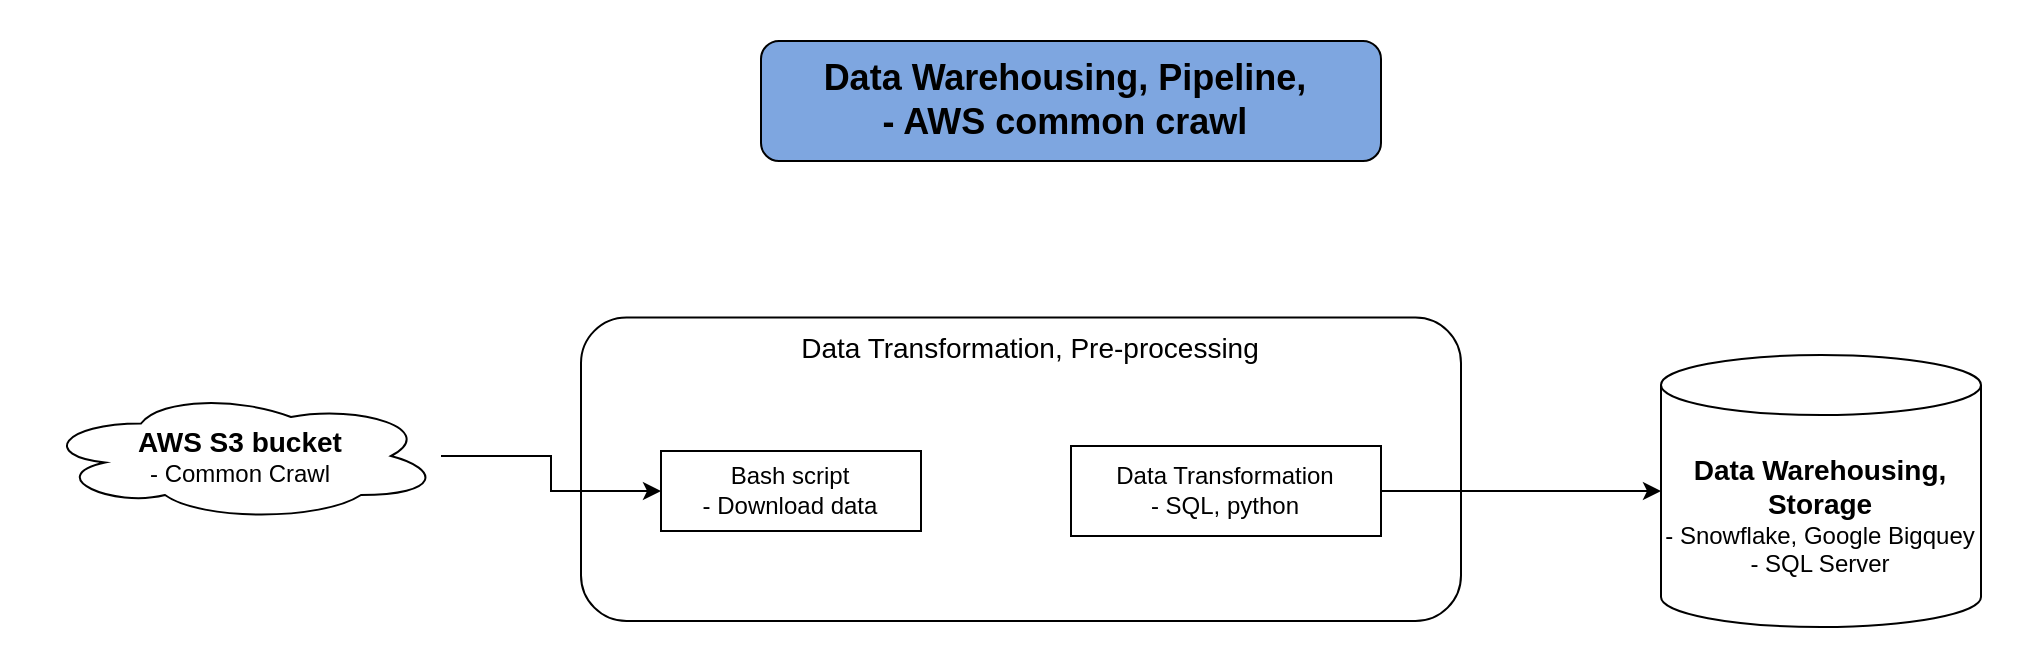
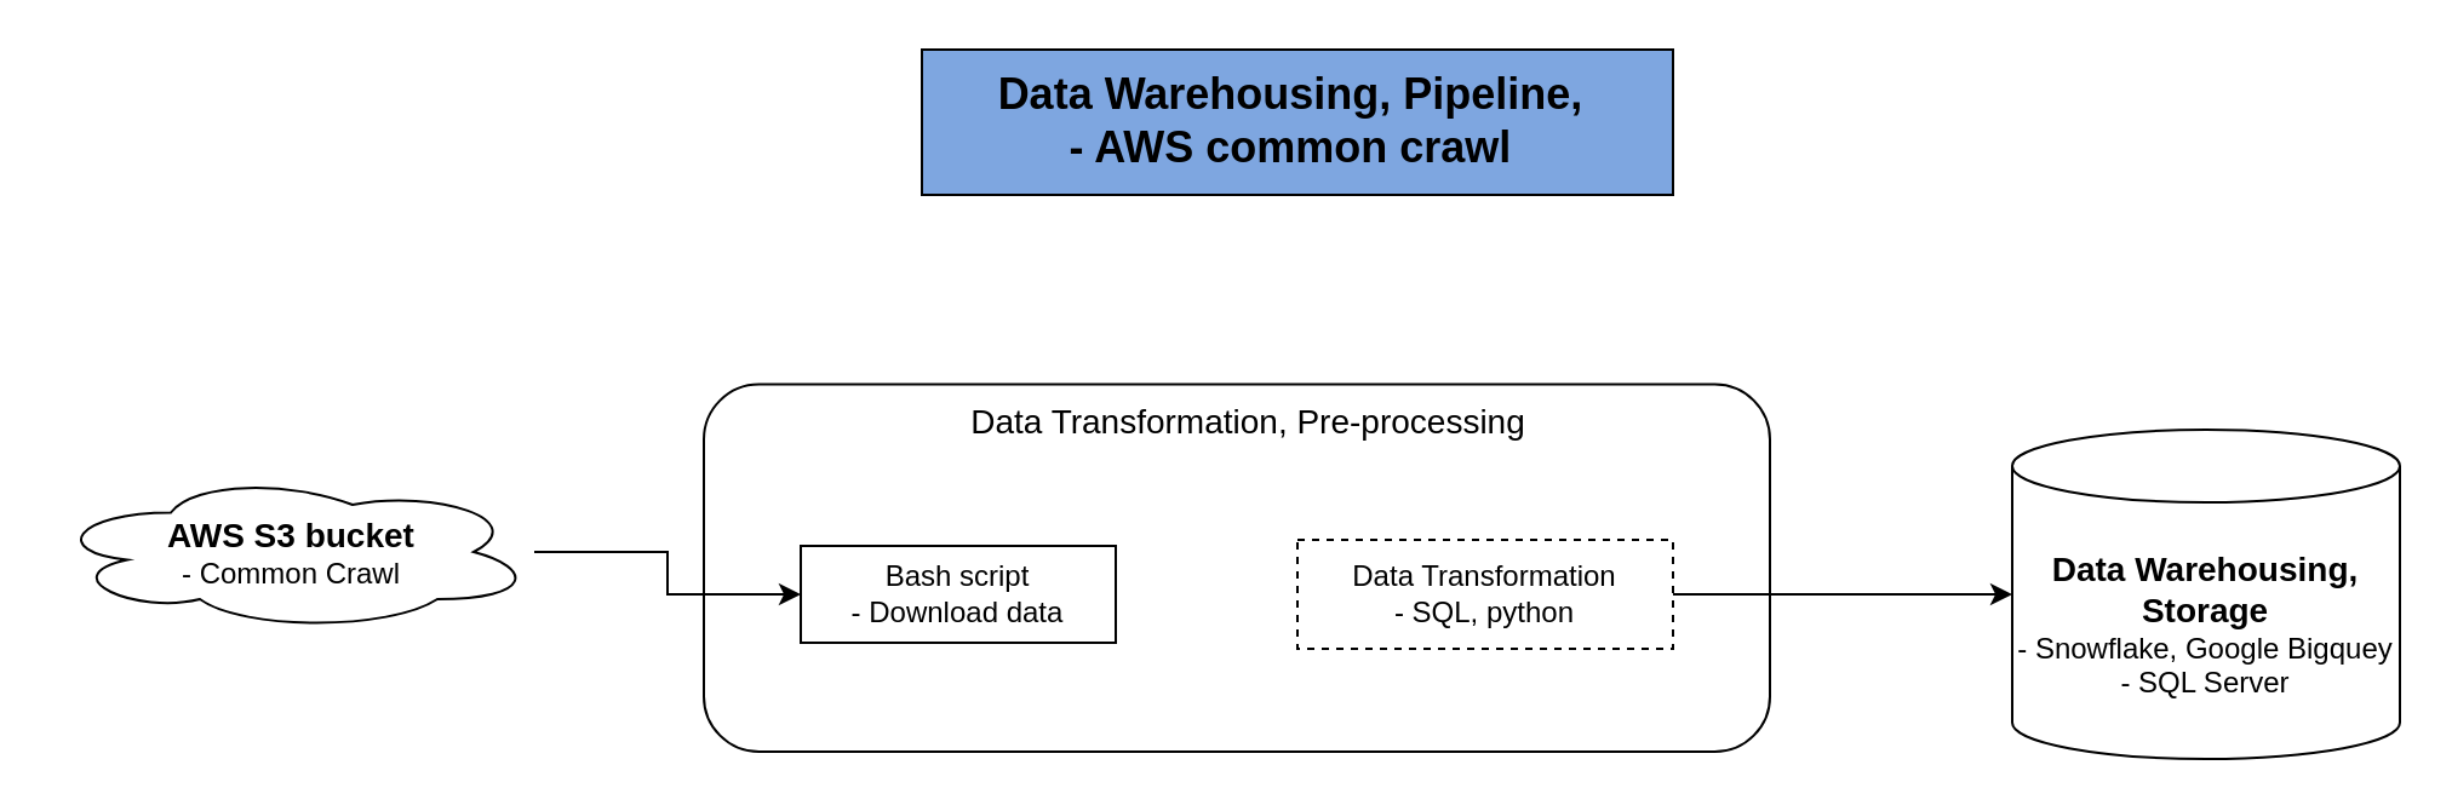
- <mxCell id="3" value="&lt;b&gt;&lt;font style=&quot;font-size: 18px;&quot;&gt;Data Warehousing, Pipeline,&amp;nbsp;&lt;br&gt;- AWS &lt;font style=&quot;&quot;&gt;common&lt;/font&gt; crawl&amp;nbsp;&lt;/font&gt;&lt;/b&gt;" style="whiteSpace=wrap;html=1;fillColor=#7EA6E0;rounded=1;" vertex="1" parent="1"><mxGeometry x="380" y="20" width="310" height="60" as="geometry" /></mxCell>
+ <mxCell id="3" value="&lt;b&gt;&lt;font style=&quot;font-size: 18px;&quot;&gt;Data Warehousing, Pipeline,&amp;nbsp;&lt;br&gt;- AWS &lt;font style=&quot;&quot;&gt;common&lt;/font&gt; crawl&amp;nbsp;&lt;/font&gt;&lt;/b&gt;" style="rounded=0;whiteSpace=wrap;html=1;fillColor=#7EA6E0;" vertex="1" parent="1"><mxGeometry x="380" y="20" width="310" height="60" as="geometry" /></mxCell>
- <mxCell id="8" value="Data Transformation&lt;br&gt;- SQL, python" style="rounded=0;whiteSpace=wrap;html=1;" vertex="1" parent="1"><mxGeometry x="535" y="222.5" width="155" height="45" as="geometry" /></mxCell>
+ <mxCell id="8" value="Data Transformation&lt;br&gt;- SQL, python" style="rounded=0;whiteSpace=wrap;html=1;dashed=1;" vertex="1" parent="1"><mxGeometry x="535" y="222.5" width="155" height="45" as="geometry" /></mxCell>
